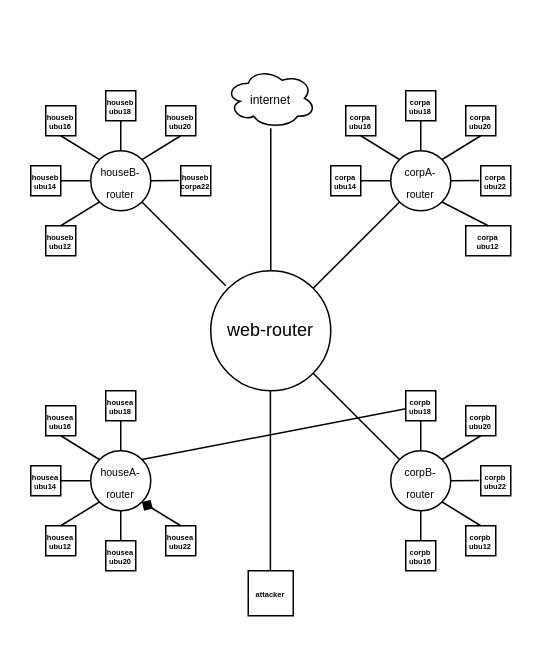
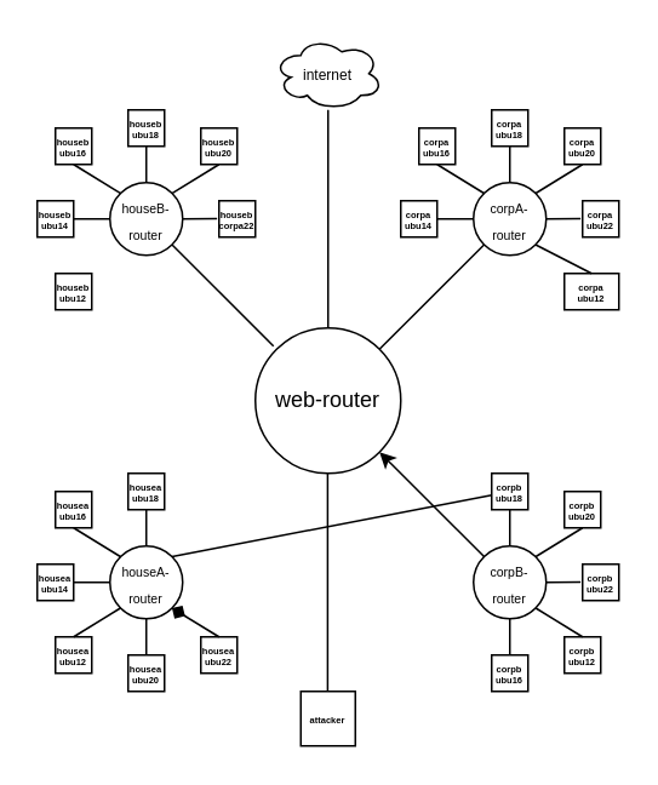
- <mxCell id="58" value="&lt;font style=&quot;font-size: 8px;&quot;&gt;internet&lt;/font&gt;" style="ellipse;shape=cloud;whiteSpace=wrap;html=1;" vertex="1" parent="1"><mxGeometry x="150" y="45" width="60" height="40" as="geometry" /></mxCell>
+ <mxCell id="58" value="&lt;font style=&quot;font-size: 8px;&quot;&gt;internet&lt;/font&gt;" style="ellipse;shape=cloud;whiteSpace=wrap;html=1;" vertex="1" parent="1"><mxGeometry x="150" y="20" width="60" height="40" as="geometry" /></mxCell>
- <mxCell id="20" value="" style="endArrow=none;html=1;rounded=0;entryX=0.5;entryY=0;entryDx=0;entryDy=0;exitX=0;exitY=1;exitDx=0;exitDy=0;" edge="1" parent="1" source="2" target="16"><mxGeometry width="50" height="50" relative="1" as="geometry"><mxPoint x="86" y="126" as="sourcePoint" /><mxPoint x="72" y="112" as="targetPoint" /></mxGeometry></mxCell>
- <mxCell id="8" value="" style="endArrow=none;html=1;rounded=0;entryX=1;entryY=1;entryDx=0;entryDy=0;exitX=0;exitY=0;exitDx=0;exitDy=0;" edge="1" parent="1" source="6" target="4"><mxGeometry width="50" height="50" relative="1" as="geometry"><mxPoint x="120" y="320" as="sourcePoint" /><mxPoint x="170" y="270" as="targetPoint" /></mxGeometry></mxCell>
+ <mxCell id="8" value="" style="endArrow=classic;html=1;rounded=0;entryX=1;entryY=1;entryDx=0;entryDy=0;exitX=0;exitY=0;exitDx=0;exitDy=0;" edge="1" parent="1" source="6" target="4"><mxGeometry width="50" height="50" relative="1" as="geometry"><mxPoint x="120" y="320" as="sourcePoint" /><mxPoint x="170" y="270" as="targetPoint" /></mxGeometry></mxCell>
